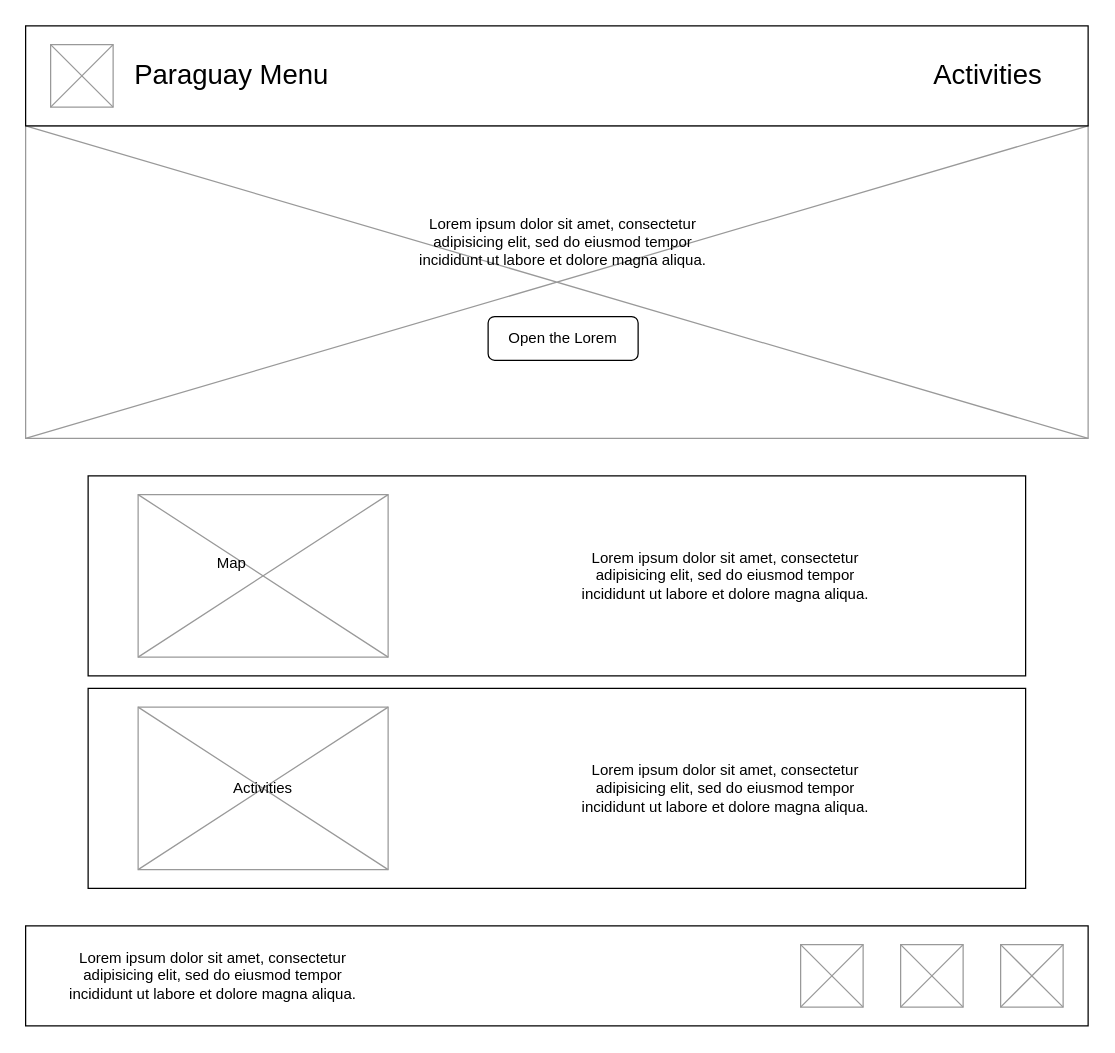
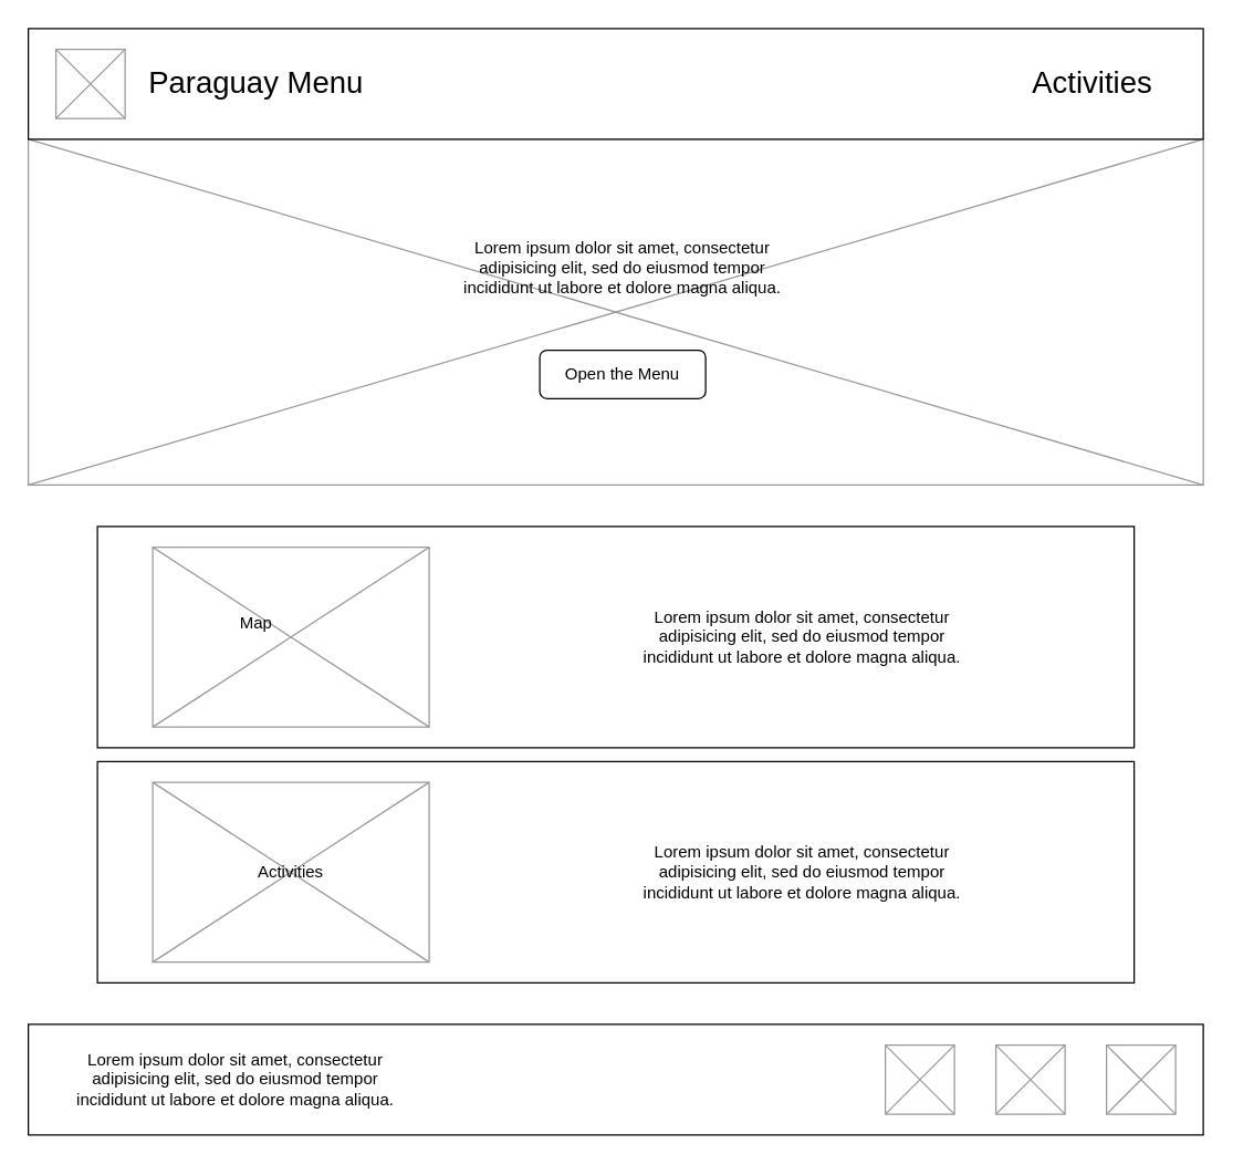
- <mxCell id="10" value="Open the Lorem" style="text;html=1;align=center;verticalAlign=middle;whiteSpace=wrap;rounded=0;movable=1;resizable=1;rotatable=1;deletable=1;editable=1;locked=0;connectable=1;" vertex="1" parent="1"><mxGeometry x="395" y="255" width="110" height="30" as="geometry" /></mxCell>
+ <mxCell id="10" value="Open the Menu" style="text;html=1;align=center;verticalAlign=middle;whiteSpace=wrap;rounded=0;movable=1;resizable=1;rotatable=1;deletable=1;editable=1;locked=0;connectable=1;" vertex="1" parent="1"><mxGeometry x="395" y="255" width="110" height="30" as="geometry" /></mxCell>
